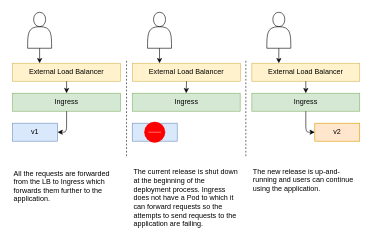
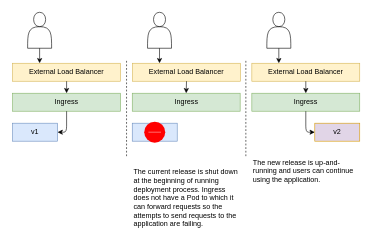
- <mxCell id="29" value="v2" style="rounded=0;whiteSpace=wrap;html=1;fillColor=#ffe6cc;strokeColor=#d79b00;" vertex="1" parent="1"><mxGeometry x="524" y="205" width="75" height="30" as="geometry" /></mxCell>
+ <mxCell id="29" value="v2" style="rounded=0;whiteSpace=wrap;html=1;fillColor=#e1d5e7;strokeColor=#d79b00;" vertex="1" parent="1"><mxGeometry x="524" y="205" width="75" height="30" as="geometry" /></mxCell>
- <mxCell id="16" value="The new release is up-and-running and users can continue using the application." style="text;html=1;strokeColor=none;fillColor=none;align=left;verticalAlign=middle;whiteSpace=wrap;rounded=0;" parent="1" vertex="1"><mxGeometry x="419" y="280" width="180" height="40" as="geometry" /></mxCell>
+ <mxCell id="16" value="The new release is up-and-running and users can continue using the application." style="text;html=1;strokeColor=none;fillColor=none;align=left;verticalAlign=middle;whiteSpace=wrap;rounded=0;" parent="1" vertex="1"><mxGeometry x="419" y="265" width="180" height="40" as="geometry" /></mxCell>
- <mxCell id="7" value="All the requests are forwarded from the LB to Ingress which forwards them further to the application." style="text;html=1;strokeColor=none;fillColor=none;align=left;verticalAlign=middle;whiteSpace=wrap;rounded=0;" parent="1" vertex="1"><mxGeometry x="20" y="280" width="180" height="60" as="geometry" /></mxCell>
- <mxCell id="11" value="The current release is shut down at the beginning of the deployment process. Ingress does not have a Pod to which it can forward requests so the attempts to send requests to the application are failing." style="text;html=1;strokeColor=none;fillColor=none;align=left;verticalAlign=middle;whiteSpace=wrap;rounded=0;" parent="1" vertex="1"><mxGeometry x="220" y="280" width="180" height="100" as="geometry" /></mxCell>
+ <mxCell id="11" value="The current release is shut down at the beginning of running deployment process. Ingress does not have a Pod to which it can forward requests so the attempts to send requests to the application are failing." style="text;html=1;strokeColor=none;fillColor=none;align=left;verticalAlign=middle;whiteSpace=wrap;rounded=0;" parent="1" vertex="1"><mxGeometry x="220" y="280" width="180" height="100" as="geometry" /></mxCell>
